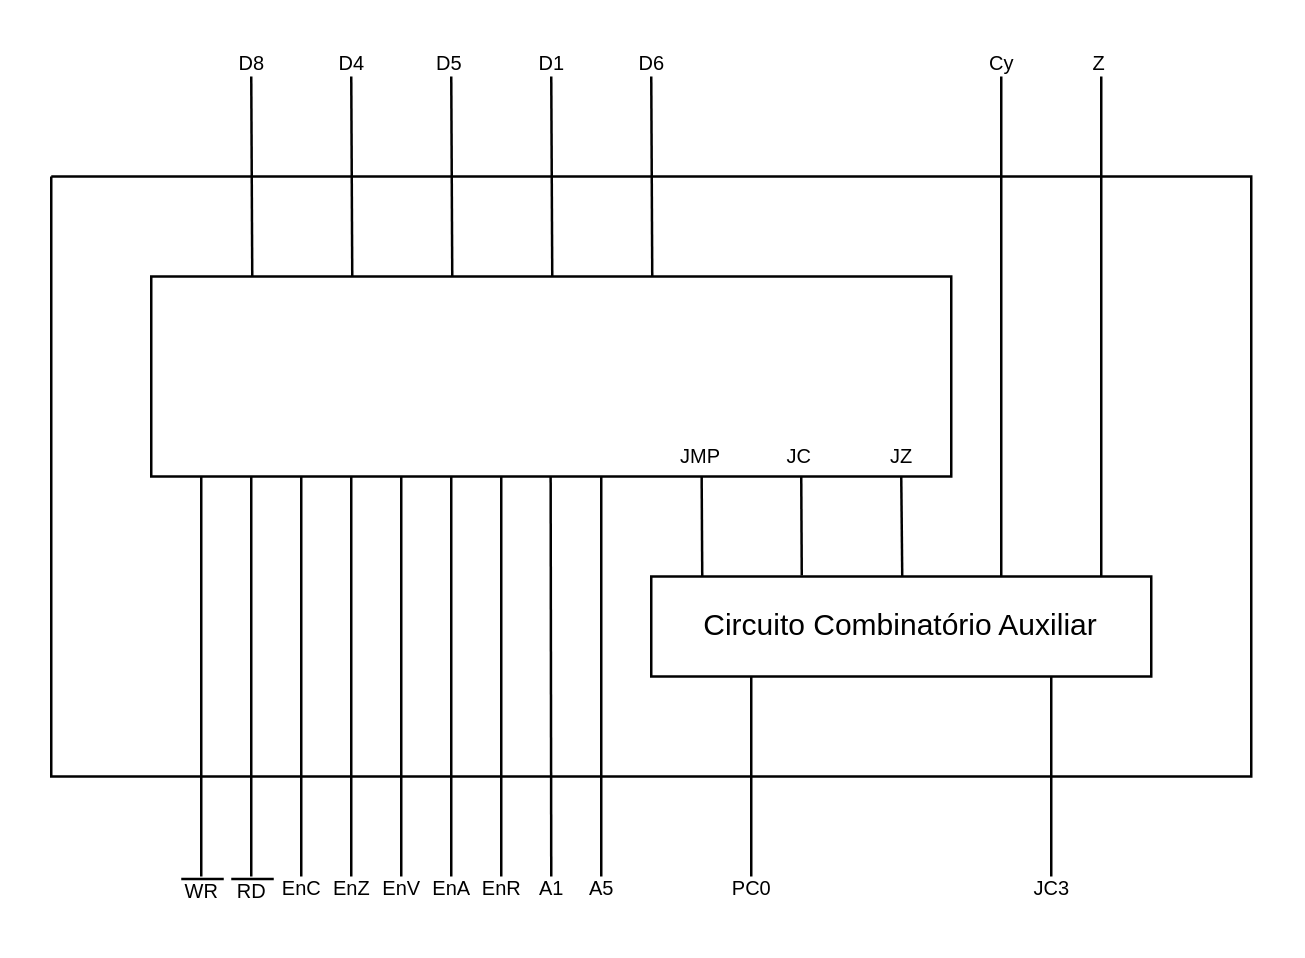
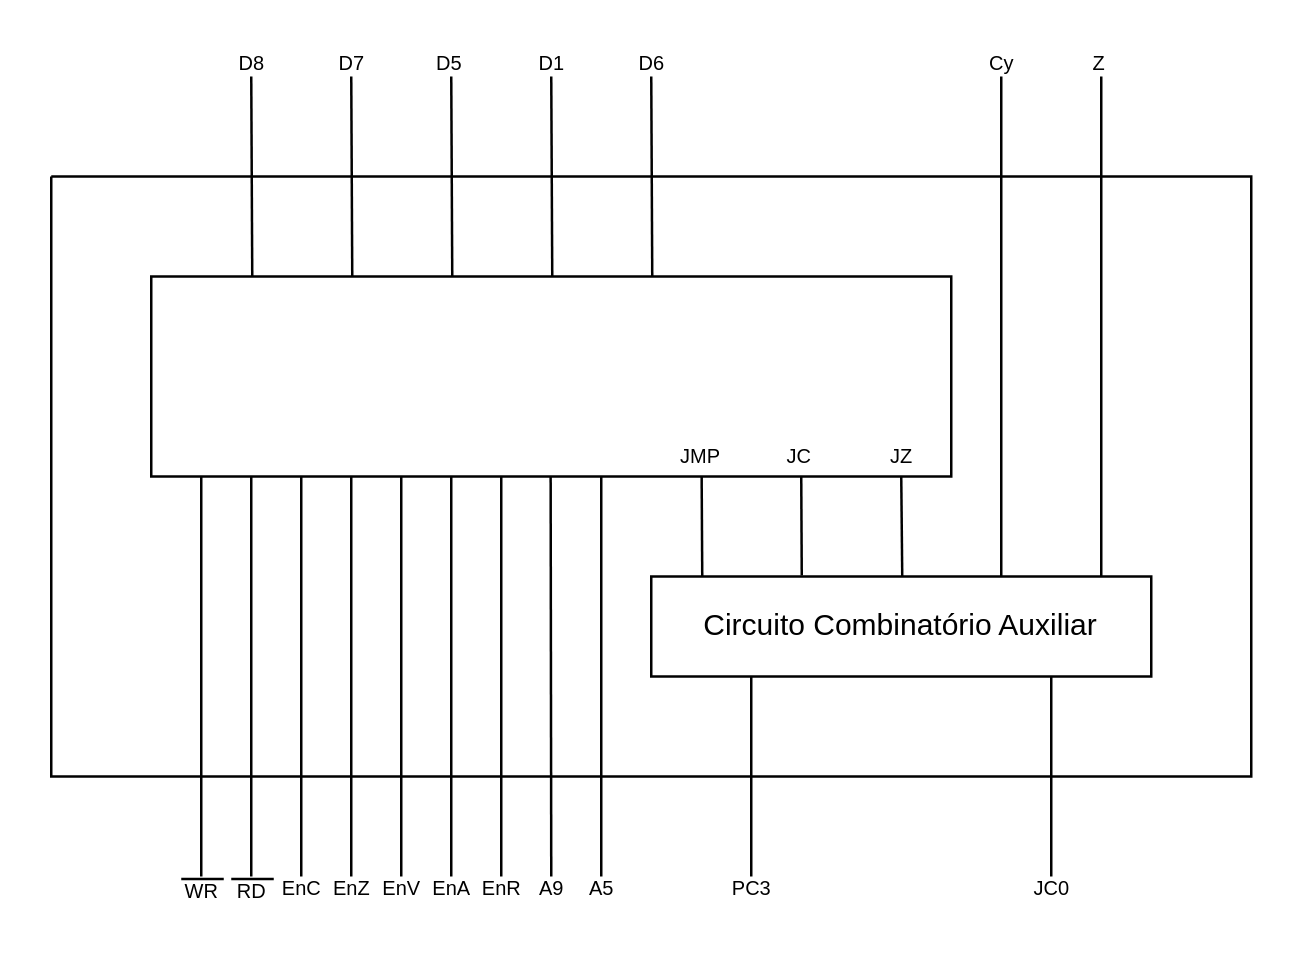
- <mxCell id="31" value="D4" style="text;html=1;align=center;verticalAlign=middle;whiteSpace=wrap;rounded=0;fontSize=8;" vertex="1" parent="1"><mxGeometry x="133" y="20" width="15" height="10" as="geometry" /></mxCell>
+ <mxCell id="31" value="D7" style="text;html=1;align=center;verticalAlign=middle;whiteSpace=wrap;rounded=0;fontSize=8;" vertex="1" parent="1"><mxGeometry x="133" y="20" width="15" height="10" as="geometry" /></mxCell>
- <mxCell id="40" value="A1" style="text;html=1;align=center;verticalAlign=middle;whiteSpace=wrap;rounded=0;fontSize=8;" vertex="1" parent="1"><mxGeometry x="212.5" y="350" width="15" height="10" as="geometry" /></mxCell>
+ <mxCell id="40" value="A9" style="text;html=1;align=center;verticalAlign=middle;whiteSpace=wrap;rounded=0;fontSize=8;" vertex="1" parent="1"><mxGeometry x="212.5" y="350" width="15" height="10" as="geometry" /></mxCell>
- <mxCell id="38" value="PC0" style="text;html=1;align=center;verticalAlign=middle;whiteSpace=wrap;rounded=0;fontSize=8;" vertex="1" parent="1"><mxGeometry x="293" y="350" width="15" height="10" as="geometry" /></mxCell>
+ <mxCell id="38" value="PC3" style="text;html=1;align=center;verticalAlign=middle;whiteSpace=wrap;rounded=0;fontSize=8;" vertex="1" parent="1"><mxGeometry x="293" y="350" width="15" height="10" as="geometry" /></mxCell>
- <mxCell id="37" value="JC3" style="text;html=1;align=center;verticalAlign=middle;whiteSpace=wrap;rounded=0;fontSize=8;" vertex="1" parent="1"><mxGeometry x="413" y="350" width="15" height="10" as="geometry" /></mxCell>
+ <mxCell id="37" value="JC0" style="text;html=1;align=center;verticalAlign=middle;whiteSpace=wrap;rounded=0;fontSize=8;" vertex="1" parent="1"><mxGeometry x="413" y="350" width="15" height="10" as="geometry" /></mxCell>
